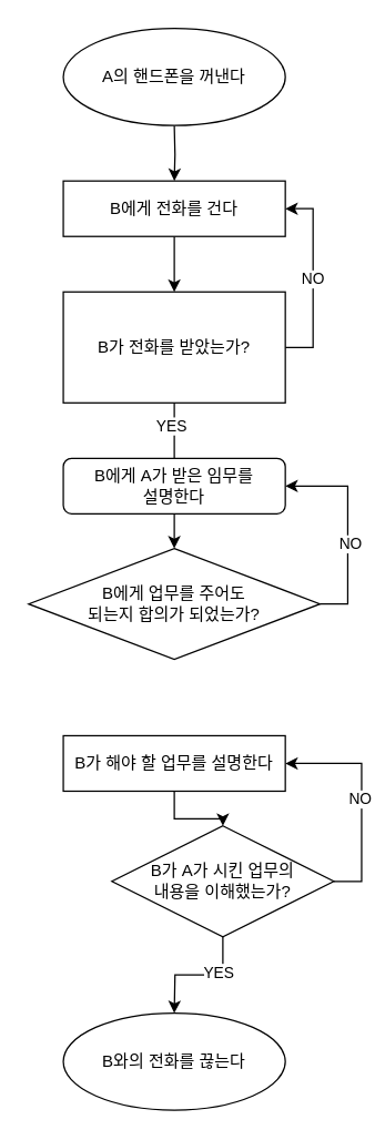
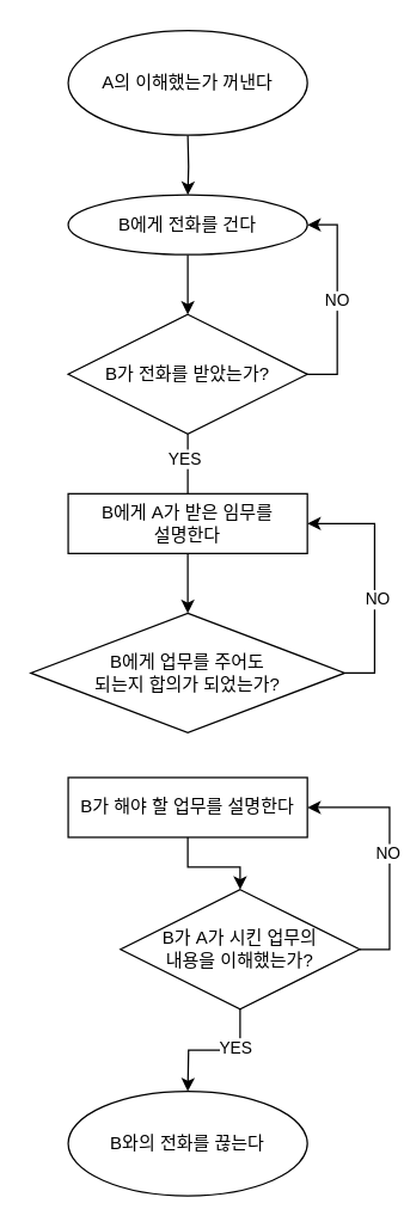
- <mxCell id="22" value="A의 핸드폰을 꺼낸다" style="ellipse;whiteSpace=wrap;html=1;" vertex="1" parent="1"><mxGeometry x="45" y="20" width="160" height="70" as="geometry" /></mxCell>
+ <mxCell id="22" value="A의 이해했는가 꺼낸다" style="ellipse;whiteSpace=wrap;html=1;" vertex="1" parent="1"><mxGeometry x="45" y="20" width="160" height="70" as="geometry" /></mxCell>
- <mxCell id="4" value="B에게 전화를 건다" style="rounded=0;whiteSpace=wrap;html=1;" vertex="1" parent="1"><mxGeometry x="45" y="130" width="160" height="40" as="geometry" /></mxCell>
+ <mxCell id="4" value="B에게 전화를 건다" style="ellipse;whiteSpace=wrap;html=1;" vertex="1" parent="1"><mxGeometry x="45" y="130" width="160" height="40" as="geometry" /></mxCell>
- <mxCell id="9" value="B가 전화를 받았는가?" style="whiteSpace=wrap;html=1;rounded=0;" vertex="1" parent="1"><mxGeometry x="45" y="210" width="160" height="80" as="geometry" /></mxCell>
+ <mxCell id="9" value="B가 전화를 받았는가?" style="rhombus;whiteSpace=wrap;html=1;" vertex="1" parent="1"><mxGeometry x="45" y="210" width="160" height="80" as="geometry" /></mxCell>
- <mxCell id="11" value="B에게 A가 받은 임무를&lt;div&gt;설명한다&lt;/div&gt;" style="whiteSpace=wrap;html=1;rounded=1;" vertex="1" parent="1"><mxGeometry x="45" y="330" width="160" height="40" as="geometry" /></mxCell>
+ <mxCell id="11" value="B에게 A가 받은 임무를&lt;div&gt;설명한다&lt;/div&gt;" style="rounded=0;whiteSpace=wrap;html=1;" vertex="1" parent="1"><mxGeometry x="45" y="330" width="160" height="40" as="geometry" /></mxCell>
- <mxCell id="21" value="B에게 업무를 주어도&lt;div&gt;되는지 합의가&amp;nbsp;&lt;span style=&quot;background-color: initial;&quot;&gt;되었는가?&lt;/span&gt;&lt;/div&gt;" style="rhombus;whiteSpace=wrap;html=1;" vertex="1" parent="1"><mxGeometry x="20" y="395" width="210" height="80" as="geometry" /></mxCell>
+ <mxCell id="21" value="B에게 업무를 주어도&lt;div&gt;되는지 합의가&amp;nbsp;&lt;span style=&quot;background-color: initial;&quot;&gt;되었는가?&lt;/span&gt;&lt;/div&gt;" style="rhombus;whiteSpace=wrap;html=1;" vertex="1" parent="1"><mxGeometry x="20" y="410" width="210" height="80" as="geometry" /></mxCell>
- <mxCell id="18" value="B가 해야 할 업무를 설명한다" style="rounded=0;whiteSpace=wrap;html=1;" vertex="1" parent="1"><mxGeometry x="45" y="530" width="160" height="40" as="geometry" /></mxCell>
+ <mxCell id="18" value="B가 해야 할 업무를 설명한다" style="rounded=0;whiteSpace=wrap;html=1;" vertex="1" parent="1"><mxGeometry x="45" y="520" width="160" height="40" as="geometry" /></mxCell>
